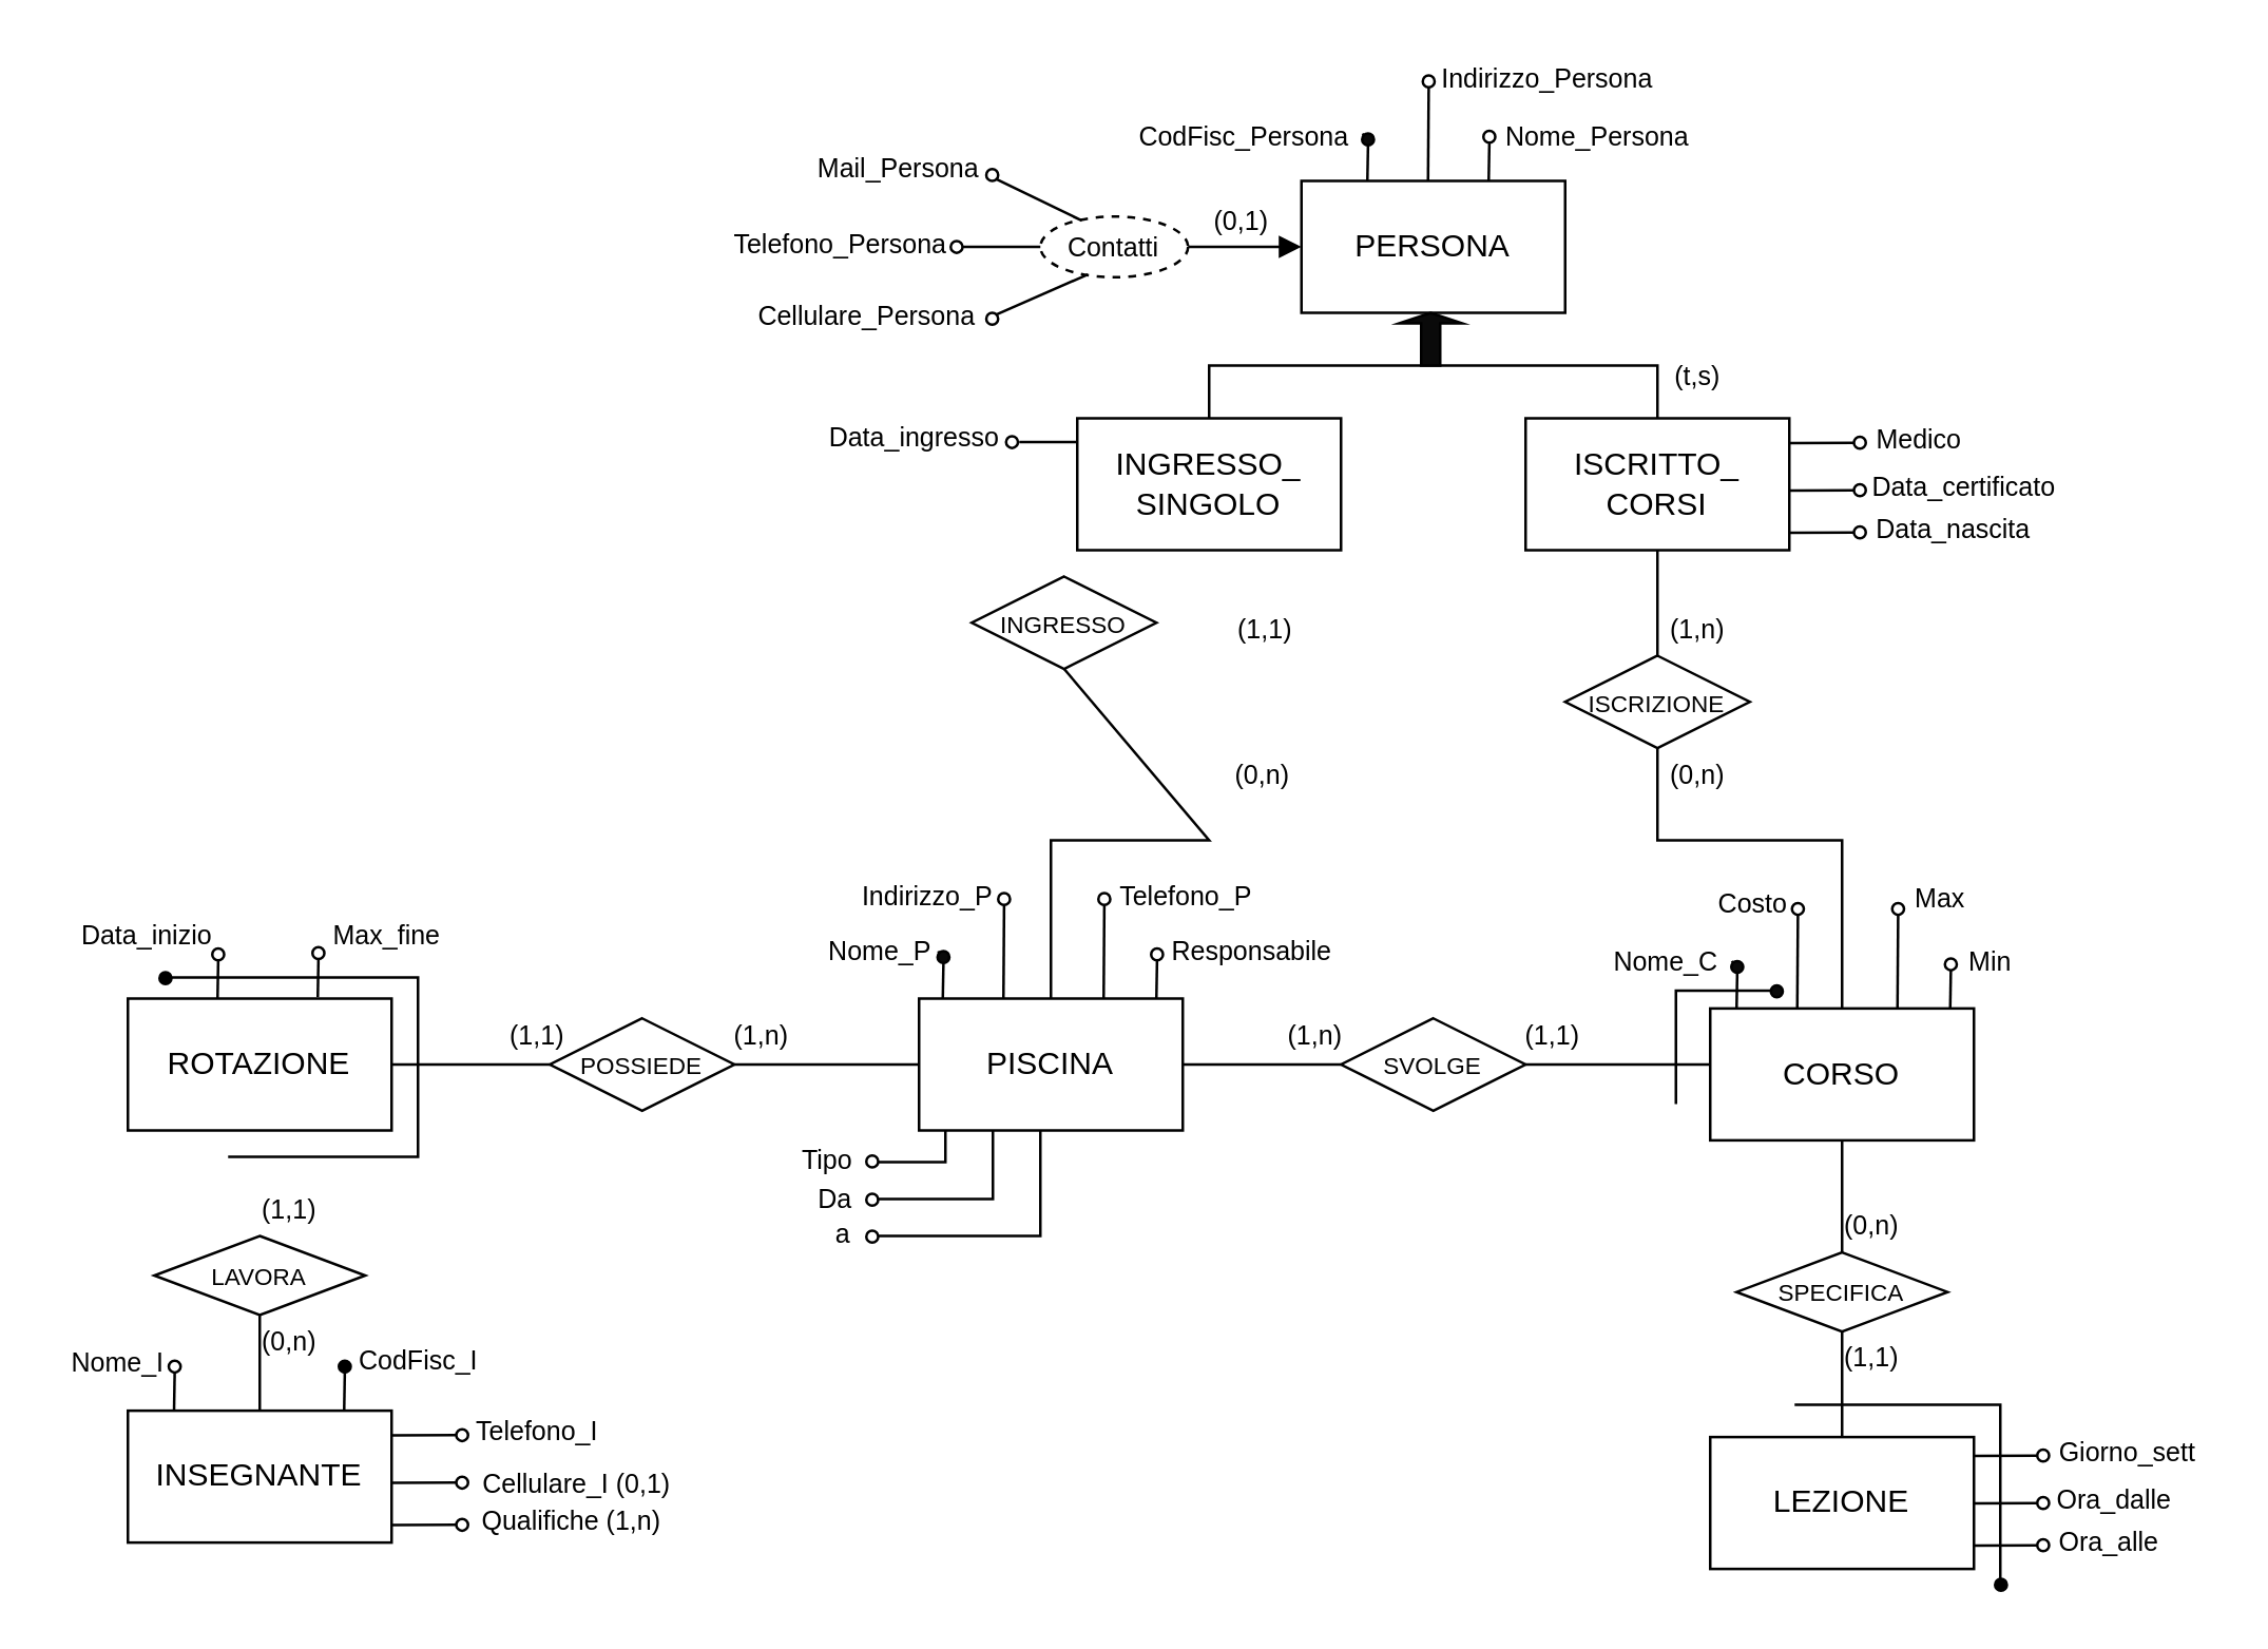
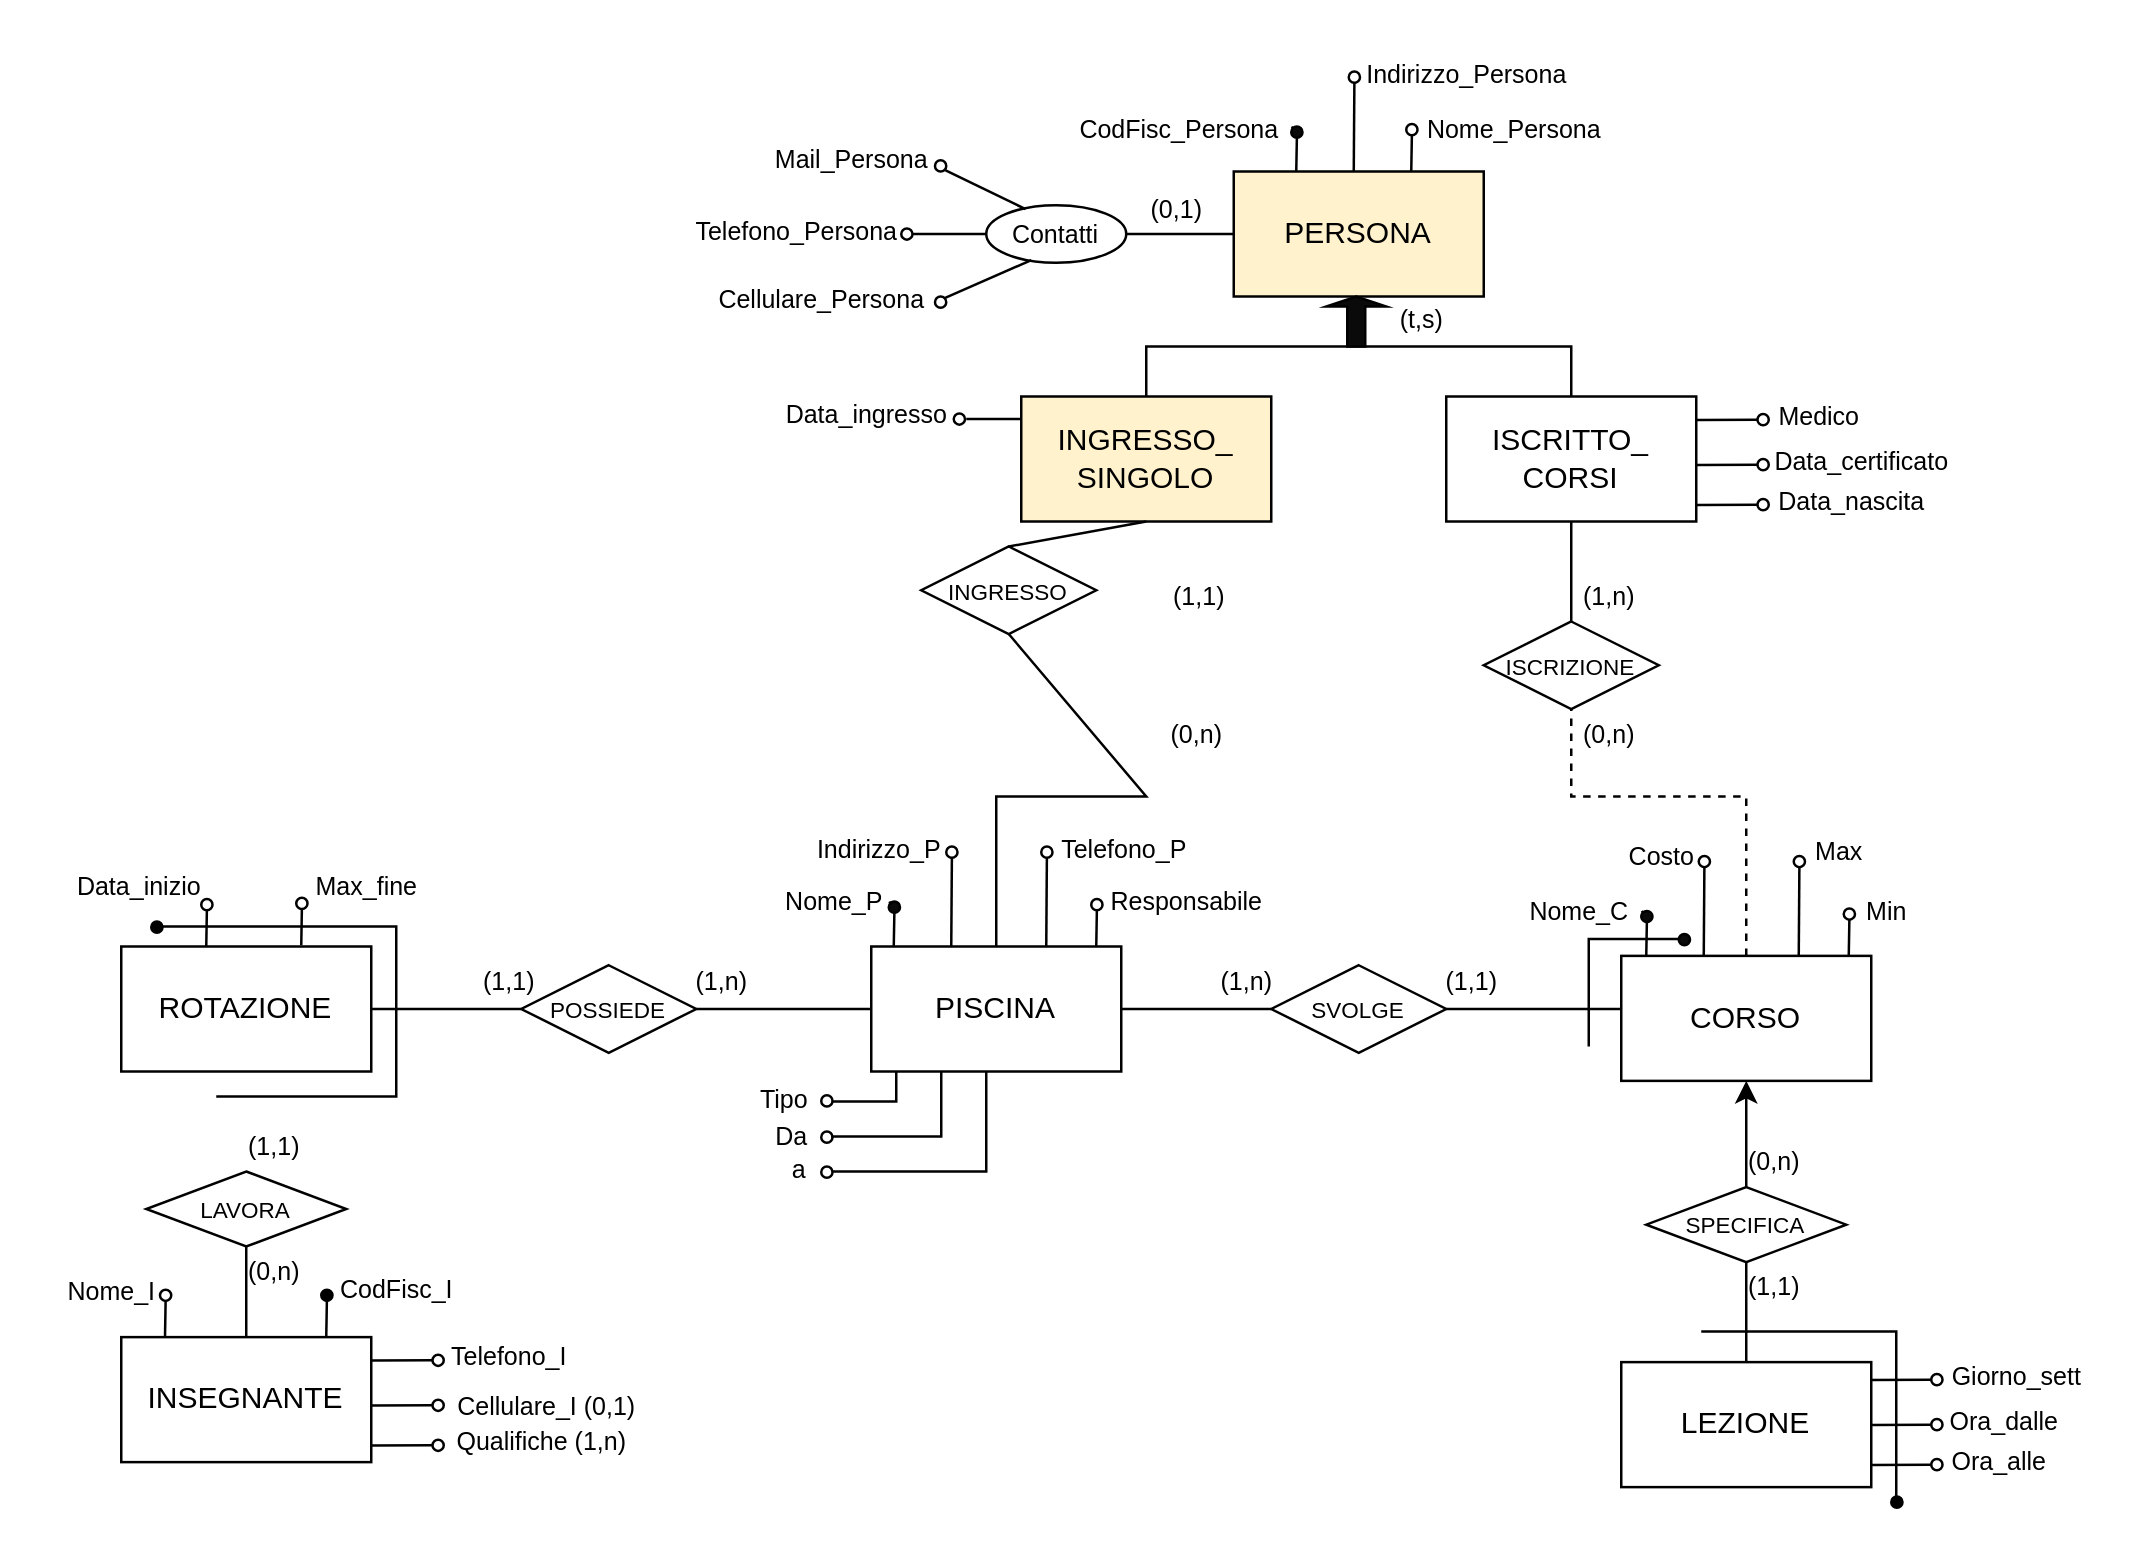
- <mxCell id="113" value="Contatti" style="ellipse;whiteSpace=wrap;html=1;align=center;fillColor=#FFFFFF;fontSize=10;dashed=1;" parent="1" vertex="1"><mxGeometry x="394" y="81.5" width="56" height="23" as="geometry" /></mxCell>
+ <mxCell id="113" value="Contatti" style="ellipse;whiteSpace=wrap;html=1;align=center;fillColor=#FFFFFF;fontSize=10;" parent="1" vertex="1"><mxGeometry x="394" y="81.5" width="56" height="23" as="geometry" /></mxCell>
- <mxCell id="114" value="" style="endArrow=block;html=1;rounded=0;fontSize=9;entryX=0;entryY=0.5;entryDx=0;entryDy=0;exitX=1;exitY=0.5;exitDx=0;exitDy=0;" parent="1" source="113" target="28" edge="1"><mxGeometry relative="1" as="geometry"><mxPoint x="250" y="608" as="sourcePoint" /><mxPoint x="410" y="608" as="targetPoint" /></mxGeometry></mxCell>
+ <mxCell id="114" value="" style="endArrow=none;html=1;rounded=0;fontSize=9;entryX=0;entryY=0.5;entryDx=0;entryDy=0;exitX=1;exitY=0.5;exitDx=0;exitDy=0;" parent="1" source="113" target="28" edge="1"><mxGeometry relative="1" as="geometry"><mxPoint x="250" y="608" as="sourcePoint" /><mxPoint x="410" y="608" as="targetPoint" /></mxGeometry></mxCell>
- <mxCell id="28" value="PERSONA" style="whiteSpace=wrap;html=1;align=center;fillColor=#FFFFFF;" parent="1" vertex="1"><mxGeometry x="493" y="68" width="100" height="50" as="geometry" /></mxCell>
+ <mxCell id="28" value="PERSONA" style="whiteSpace=wrap;html=1;align=center;fillColor=#fff2cc;" parent="1" vertex="1"><mxGeometry x="493" y="68" width="100" height="50" as="geometry" /></mxCell>
- <mxCell id="137" value="(t,s)" style="text;html=1;align=center;verticalAlign=middle;resizable=0;points=[];autosize=1;fontSize=10;" parent="1" vertex="1"><mxGeometry x="629" y="133" width="28" height="18" as="geometry" /></mxCell>
+ <mxCell id="137" value="(t,s)" style="text;html=1;align=center;verticalAlign=middle;resizable=0;points=[];autosize=1;fontSize=10;" parent="1" vertex="1"><mxGeometry x="554" y="118" width="28" height="18" as="geometry" /></mxCell>
- <mxCell id="26" value="INGRESSO_&lt;br&gt;SINGOLO" style="whiteSpace=wrap;html=1;align=center;fillColor=#FFFFFF;" parent="1" vertex="1"><mxGeometry x="408" y="158" width="100" height="50" as="geometry" /></mxCell>
+ <mxCell id="26" value="INGRESSO_&lt;br&gt;SINGOLO" style="whiteSpace=wrap;html=1;align=center;fillColor=#fff2cc;" parent="1" vertex="1"><mxGeometry x="408" y="158" width="100" height="50" as="geometry" /></mxCell>
+ <mxCell id="33" value="" style="endArrow=none;html=1;rounded=0;strokeWidth=1;entryX=0.5;entryY=1;entryDx=0;entryDy=0;exitX=0.5;exitY=0;exitDx=0;exitDy=0;" parent="1" source="29" target="26" edge="1"><mxGeometry relative="1" as="geometry"><mxPoint x="44" y="618" as="sourcePoint" /><mxPoint x="204" y="618" as="targetPoint" /></mxGeometry></mxCell>
- <mxCell id="32" value="" style="endArrow=none;html=1;rounded=0;strokeWidth=1;entryX=0.5;entryY=1;entryDx=0;entryDy=0;exitX=0.5;exitY=0;exitDx=0;exitDy=0;" parent="1" source="14" target="30" edge="1"><mxGeometry relative="1" as="geometry"><mxPoint x="44" y="618" as="sourcePoint" /><mxPoint x="204" y="618" as="targetPoint" /><Array as="points"><mxPoint x="698" y="318" /><mxPoint x="628" y="318" /></Array></mxGeometry></mxCell>
+ <mxCell id="32" value="" style="endArrow=none;html=1;rounded=0;strokeWidth=1;entryX=0.5;entryY=1;entryDx=0;entryDy=0;exitX=0.5;exitY=0;exitDx=0;exitDy=0;dashed=1;" parent="1" source="14" target="30" edge="1"><mxGeometry relative="1" as="geometry"><mxPoint x="44" y="618" as="sourcePoint" /><mxPoint x="204" y="618" as="targetPoint" /><Array as="points"><mxPoint x="698" y="318" /><mxPoint x="628" y="318" /></Array></mxGeometry></mxCell>
- <mxCell id="20" value="" style="endArrow=none;html=1;rounded=0;strokeWidth=1;entryX=0.5;entryY=1;entryDx=0;entryDy=0;exitX=0.5;exitY=0;exitDx=0;exitDy=0;" parent="1" source="16" target="14" edge="1"><mxGeometry relative="1" as="geometry"><mxPoint x="-42" y="604.25" as="sourcePoint" /><mxPoint x="118" y="604.25" as="targetPoint" /></mxGeometry></mxCell>
+ <mxCell id="20" value="" style="endArrow=classic;html=1;rounded=0;strokeWidth=1;entryX=0.5;entryY=1;entryDx=0;entryDy=0;exitX=0.5;exitY=0;exitDx=0;exitDy=0;" parent="1" source="16" target="14" edge="1"><mxGeometry relative="1" as="geometry"><mxPoint x="-42" y="604.25" as="sourcePoint" /><mxPoint x="118" y="604.25" as="targetPoint" /></mxGeometry></mxCell>
